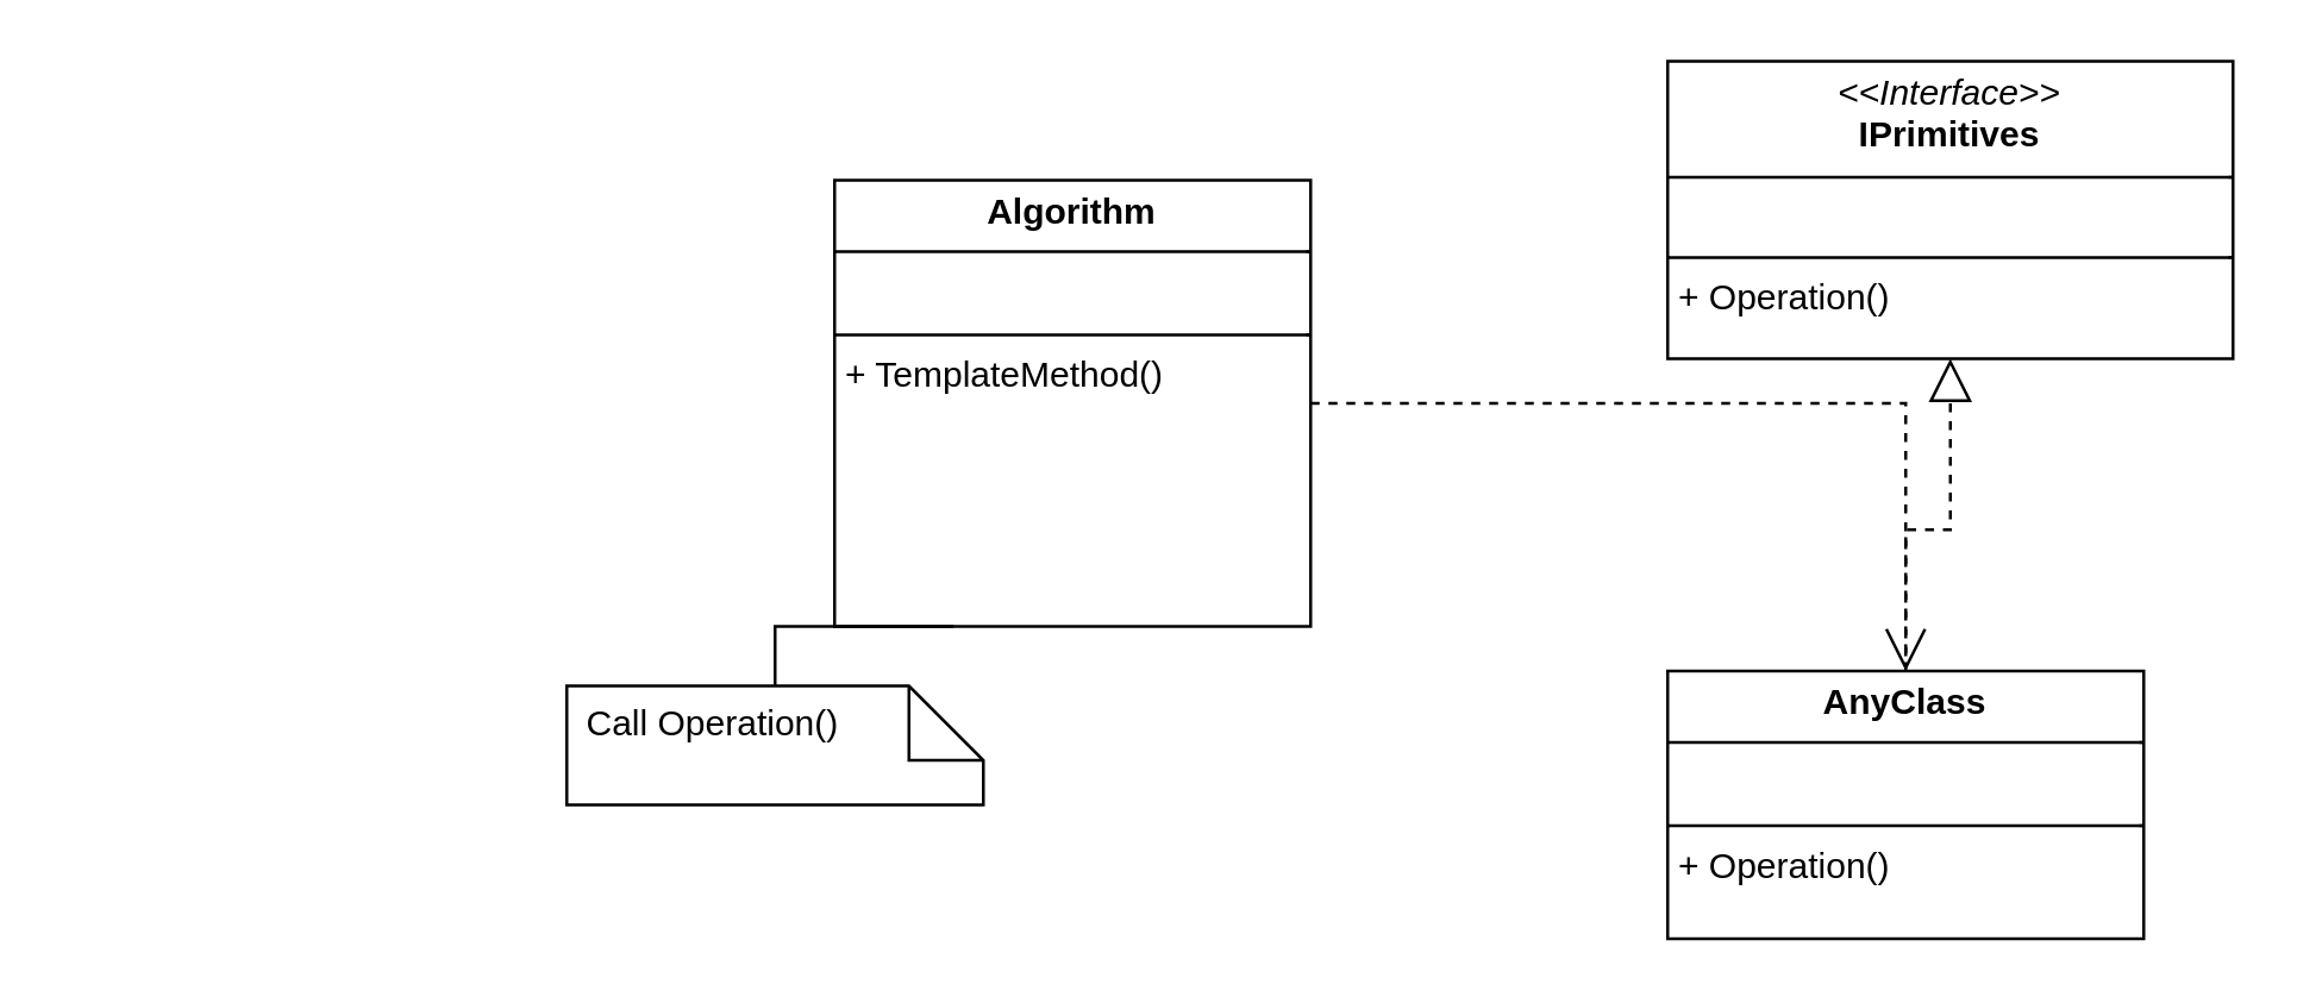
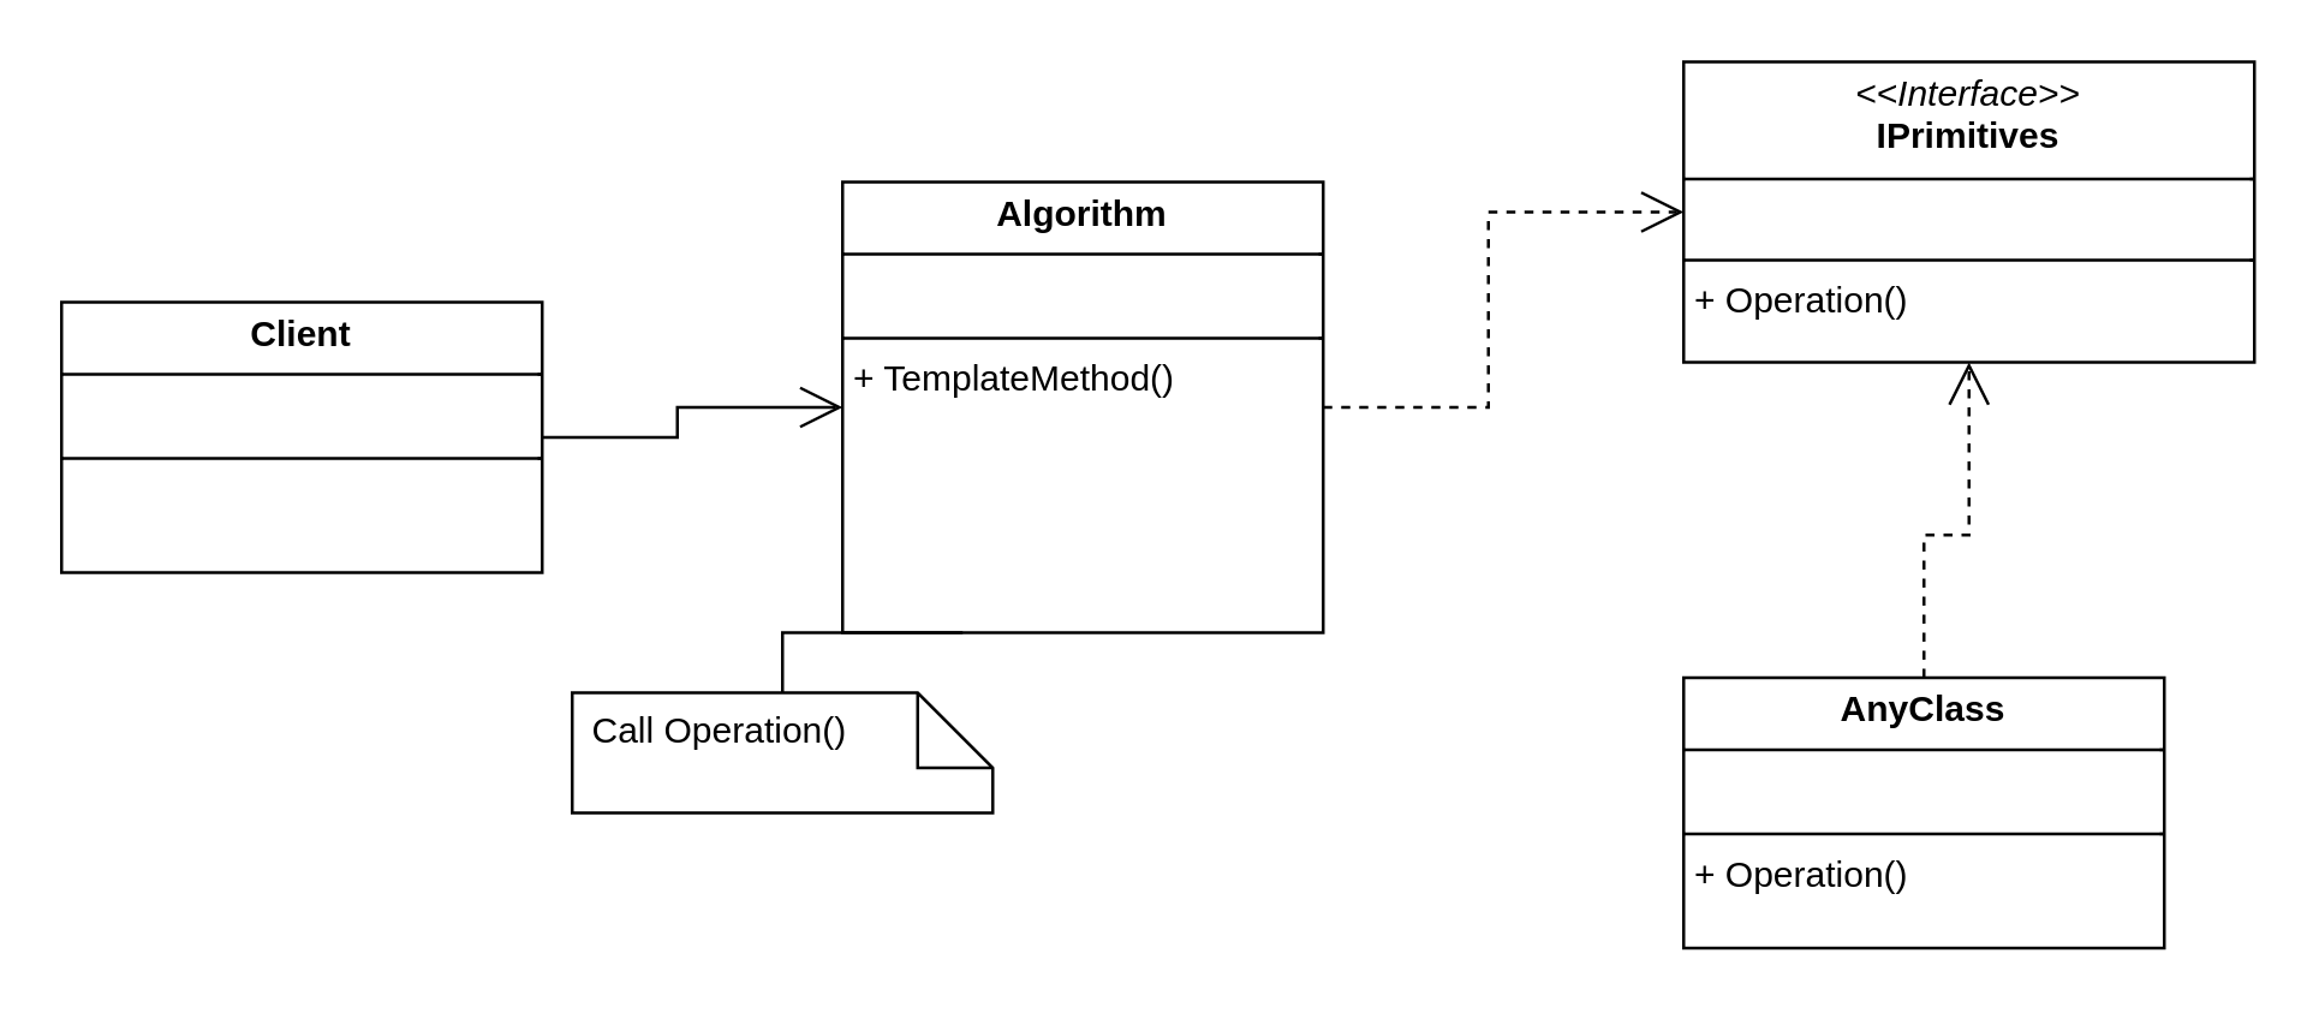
- <mxCell id="7" style="edgeStyle=orthogonalEdgeStyle;rounded=0;orthogonalLoop=1;jettySize=auto;html=1;entryX=0.5;entryY=1;entryDx=0;entryDy=0;endArrow=block;endFill=0;endSize=12;dashed=1;" edge="1" parent="1" source="8" target="6"><mxGeometry relative="1" as="geometry" /></mxCell>
+ <mxCell id="7" style="edgeStyle=orthogonalEdgeStyle;rounded=0;orthogonalLoop=1;jettySize=auto;html=1;entryX=0.5;entryY=1;entryDx=0;entryDy=0;endArrow=open;endFill=0;endSize=12;dashed=1;" edge="1" parent="1" source="8" target="6"><mxGeometry relative="1" as="geometry" /></mxCell>
- <mxCell id="4" style="edgeStyle=orthogonalEdgeStyle;rounded=0;orthogonalLoop=1;jettySize=auto;html=1;endArrow=open;endFill=0;dashed=1;endSize=12;" edge="1" parent="1" source="5" target="8"><mxGeometry relative="1" as="geometry" /></mxCell>
+ <mxCell id="4" style="edgeStyle=orthogonalEdgeStyle;rounded=0;orthogonalLoop=1;jettySize=auto;html=1;endArrow=open;endFill=0;dashed=1;endSize=12;" edge="1" parent="1" source="5" target="6"><mxGeometry relative="1" as="geometry" /></mxCell>
+ <mxCell id="2" style="edgeStyle=orthogonalEdgeStyle;rounded=0;orthogonalLoop=1;jettySize=auto;html=1;entryX=0;entryY=0.5;entryDx=0;entryDy=0;endArrow=open;endFill=0;endSize=12;" edge="1" parent="1" source="3" target="5"><mxGeometry relative="1" as="geometry" /></mxCell>
+ <mxCell id="3" value="&lt;p style=&quot;margin:0px;margin-top:4px;text-align:center;&quot;&gt;&lt;b&gt;Client&lt;/b&gt;&lt;/p&gt;&lt;hr size=&quot;1&quot; style=&quot;border-style:solid;&quot;&gt;&lt;p style=&quot;margin:0px;margin-left:4px;&quot;&gt;&lt;br&gt;&lt;/p&gt;&lt;hr size=&quot;1&quot; style=&quot;border-style:solid;&quot;&gt;&lt;p style=&quot;margin:0px;margin-left:4px;&quot;&gt;&lt;br&gt;&lt;/p&gt;" style="verticalAlign=top;align=left;overflow=fill;html=1;whiteSpace=wrap;" vertex="1" parent="1"><mxGeometry x="20" y="100" width="160" height="90" as="geometry" /></mxCell>
